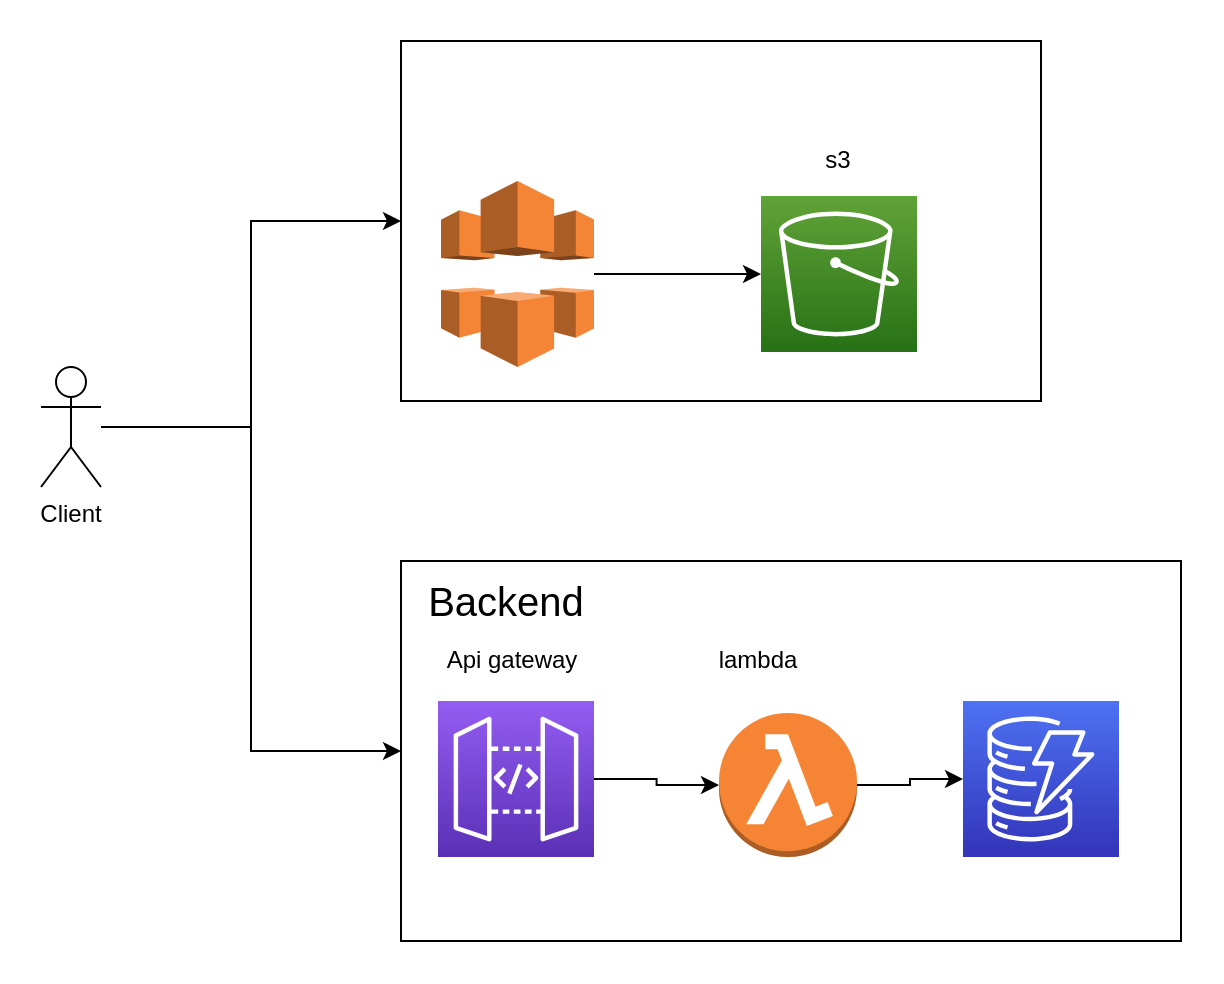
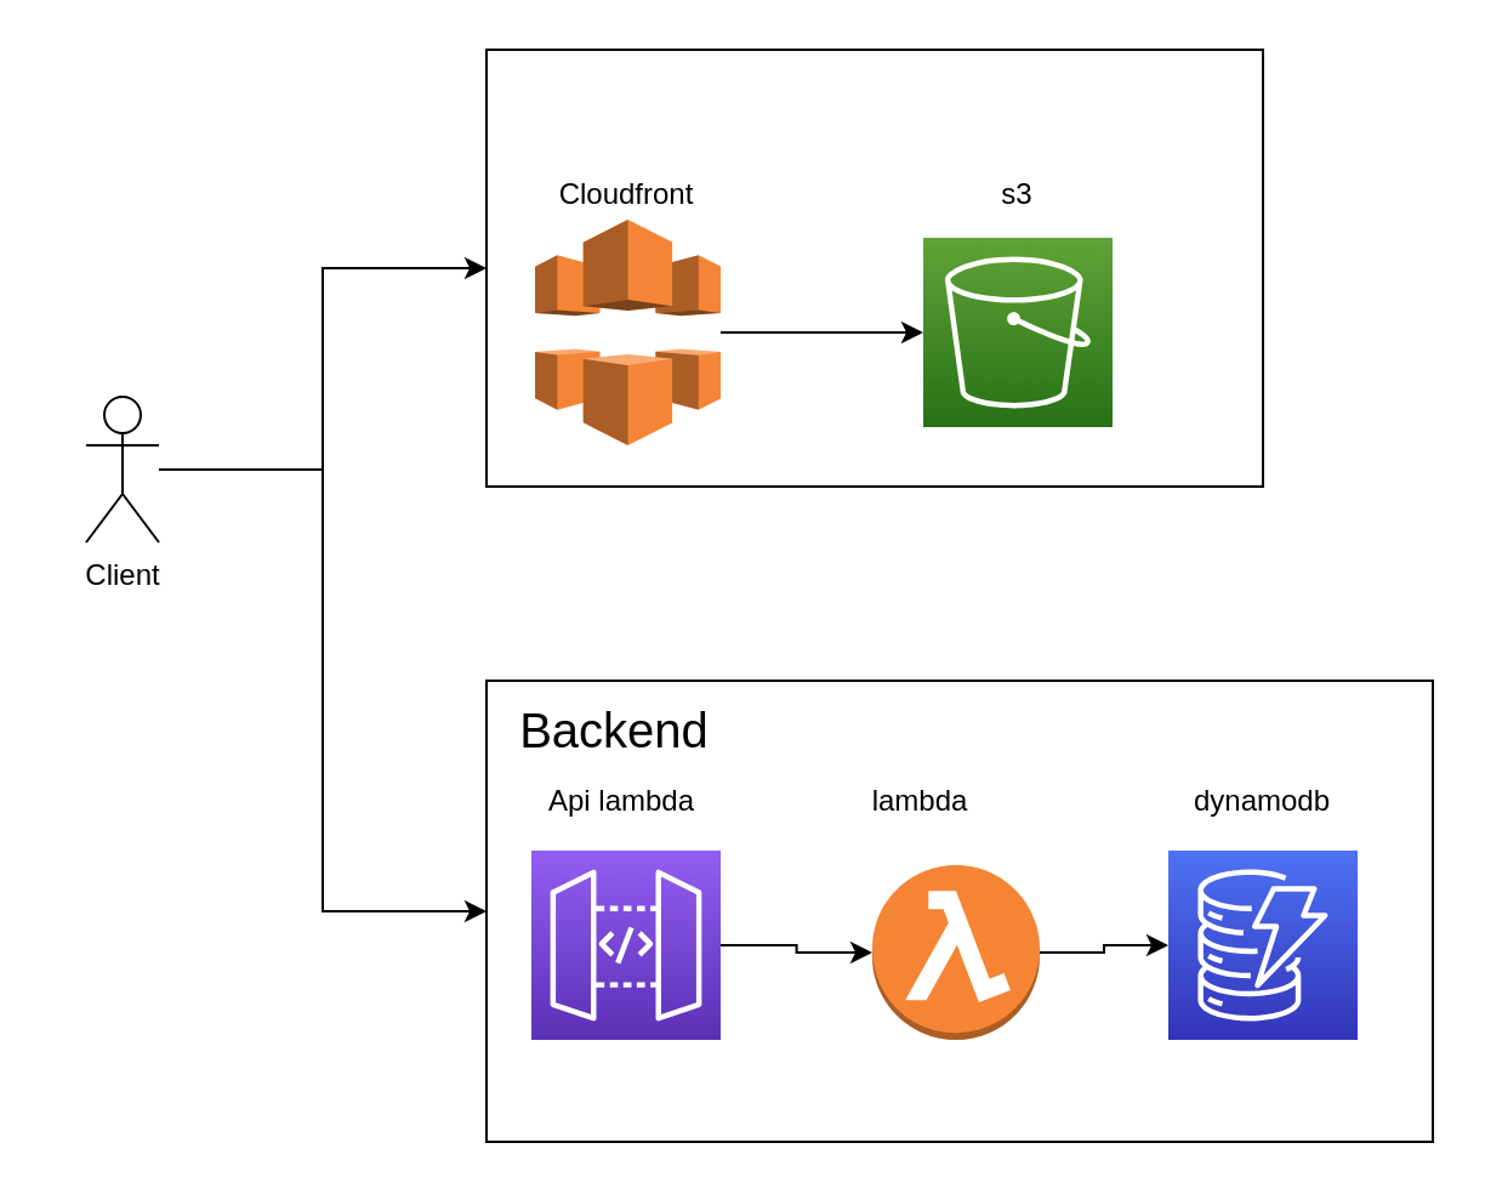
+ <mxCell id="9" value="Cloudfront" style="text;html=1;strokeColor=none;fillColor=none;align=center;verticalAlign=middle;whiteSpace=wrap;rounded=0;" vertex="1" parent="1"><mxGeometry x="238" y="70" width="40" height="20" as="geometry" /></mxCell>
- <mxCell id="4" value="&lt;div&gt;Client&lt;/div&gt;&lt;div&gt;&lt;br&gt;&lt;/div&gt;" style="shape=umlActor;verticalLabelPosition=bottom;verticalAlign=top;html=1;outlineConnect=0;" vertex="1" parent="1"><mxGeometry x="20" y="183" width="30" height="60" as="geometry" /></mxCell>
+ <mxCell id="4" value="&lt;div&gt;Client&lt;/div&gt;&lt;div&gt;&lt;br&gt;&lt;/div&gt;" style="shape=umlActor;verticalLabelPosition=bottom;verticalAlign=top;html=1;outlineConnect=0;" vertex="1" parent="1"><mxGeometry x="35" y="163" width="30" height="60" as="geometry" /></mxCell>
- <mxCell id="15" value="Api gateway" style="text;html=1;strokeColor=none;fillColor=none;align=center;verticalAlign=middle;whiteSpace=wrap;rounded=0;" vertex="1" parent="1"><mxGeometry x="214.75" y="320" width="81.75" height="20" as="geometry" /></mxCell>
+ <mxCell id="15" value="Api lambda" style="text;html=1;strokeColor=none;fillColor=none;align=center;verticalAlign=middle;whiteSpace=wrap;rounded=0;" vertex="1" parent="1"><mxGeometry x="214.75" y="320" width="81.75" height="20" as="geometry" /></mxCell>
+ <mxCell id="17" value="dynamodb" style="text;html=1;strokeColor=none;fillColor=none;align=center;verticalAlign=middle;whiteSpace=wrap;rounded=0;" vertex="1" parent="1"><mxGeometry x="500" y="320" width="40" height="20" as="geometry" /></mxCell>
